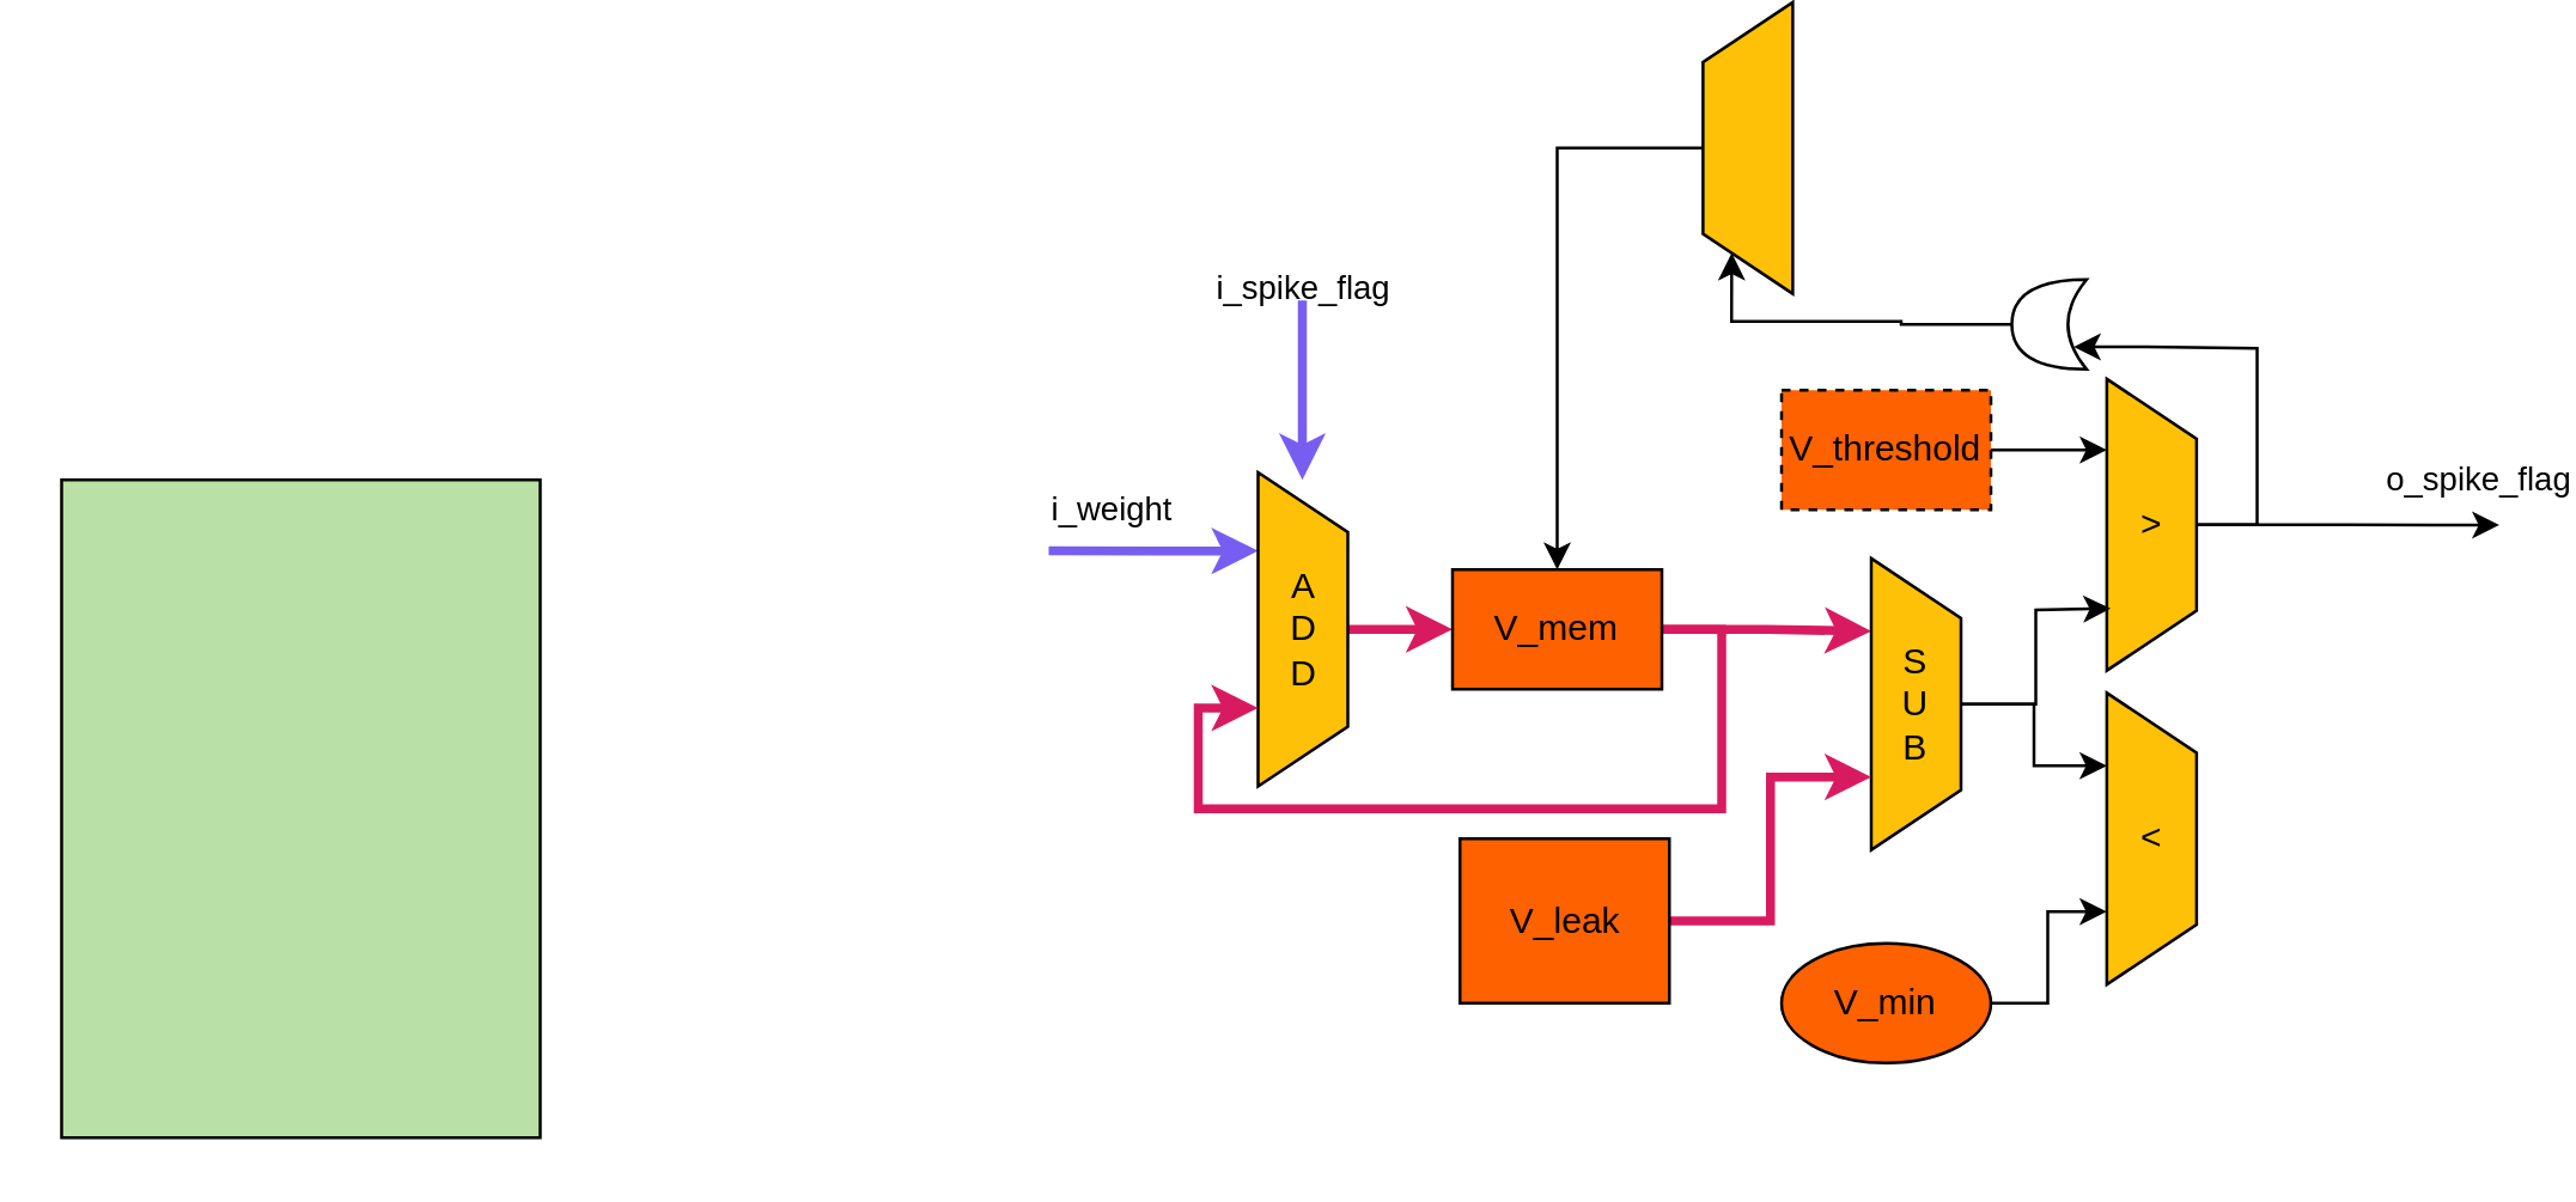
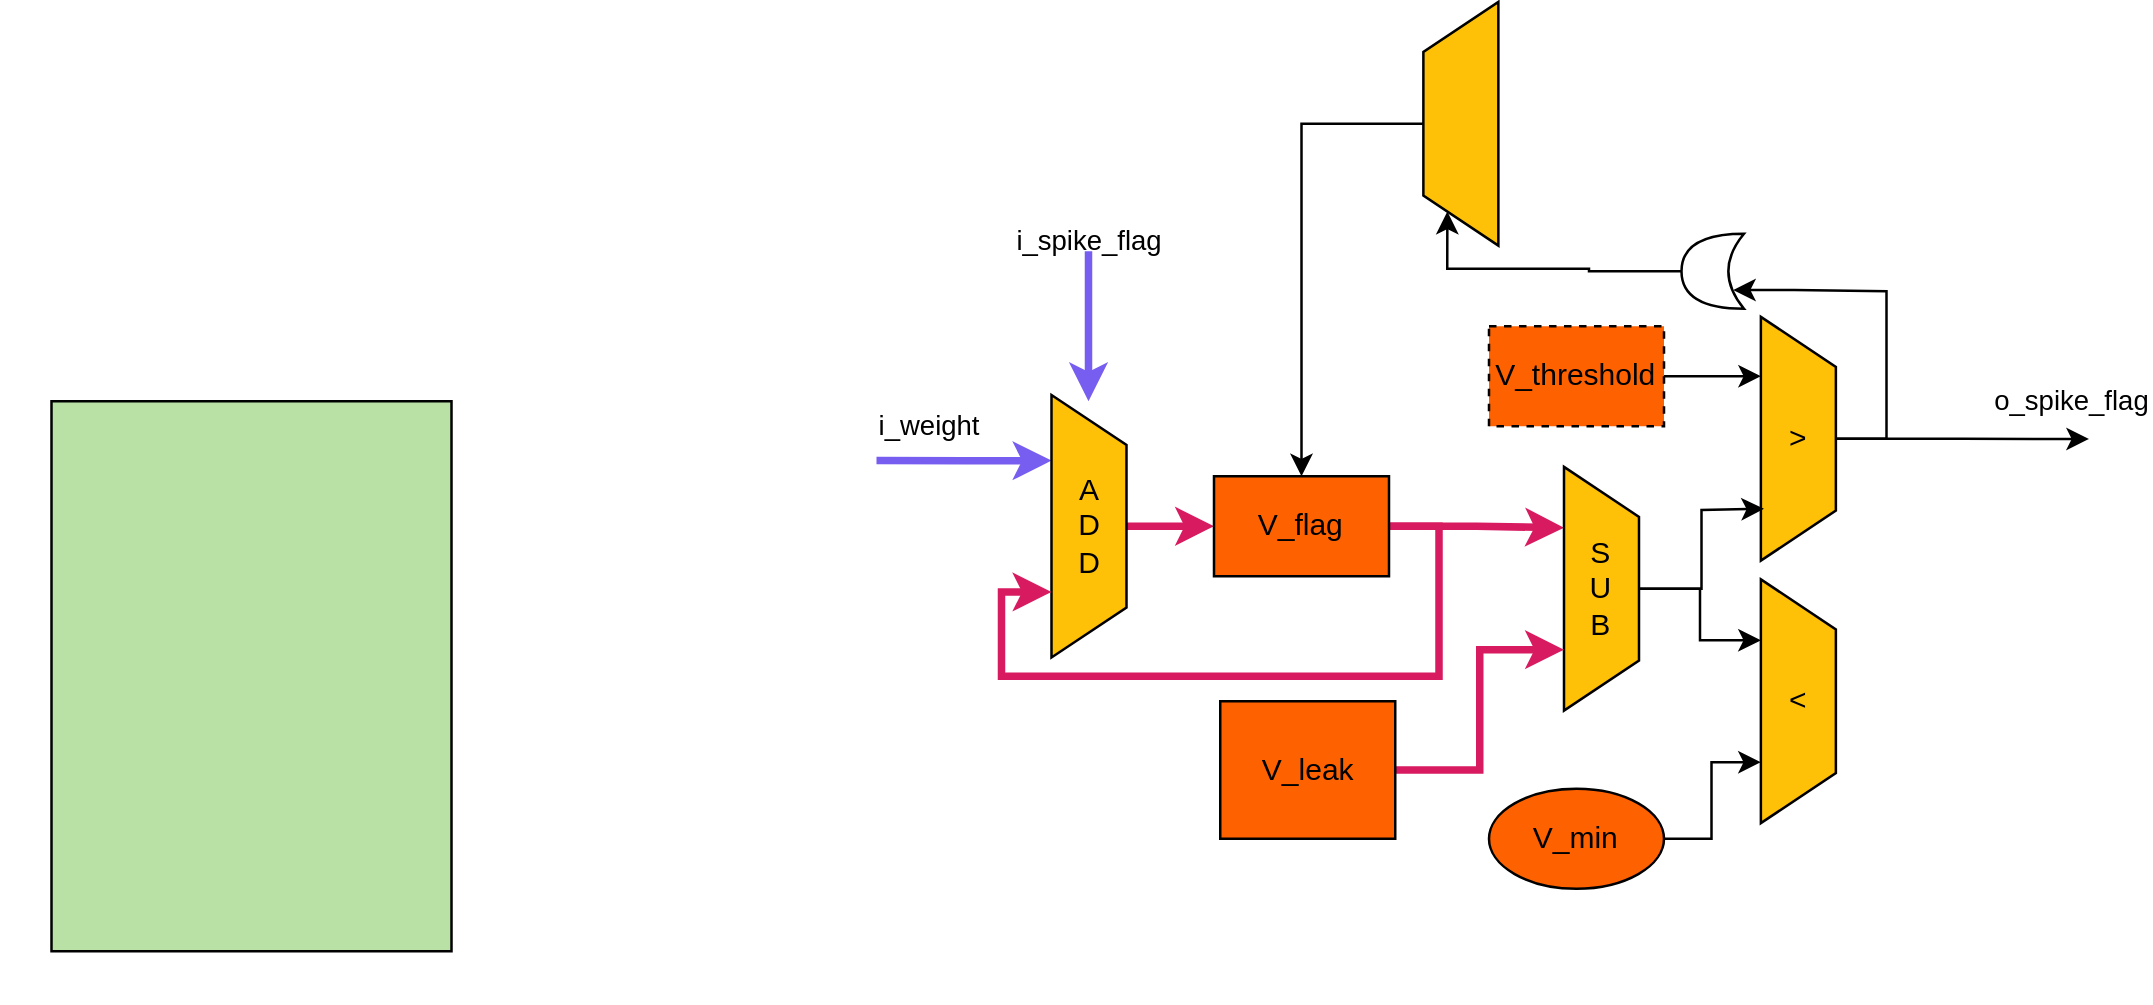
- <mxCell id="10" value="V_mem" style="rounded=0;whiteSpace=wrap;html=1;fillColor=#FE6100;" vertex="1" parent="1"><mxGeometry x="485" y="176" width="70" height="40" as="geometry" /></mxCell>
+ <mxCell id="10" value="V_flag" style="rounded=0;whiteSpace=wrap;html=1;fillColor=#FE6100;" vertex="1" parent="1"><mxGeometry x="485" y="176" width="70" height="40" as="geometry" /></mxCell>
